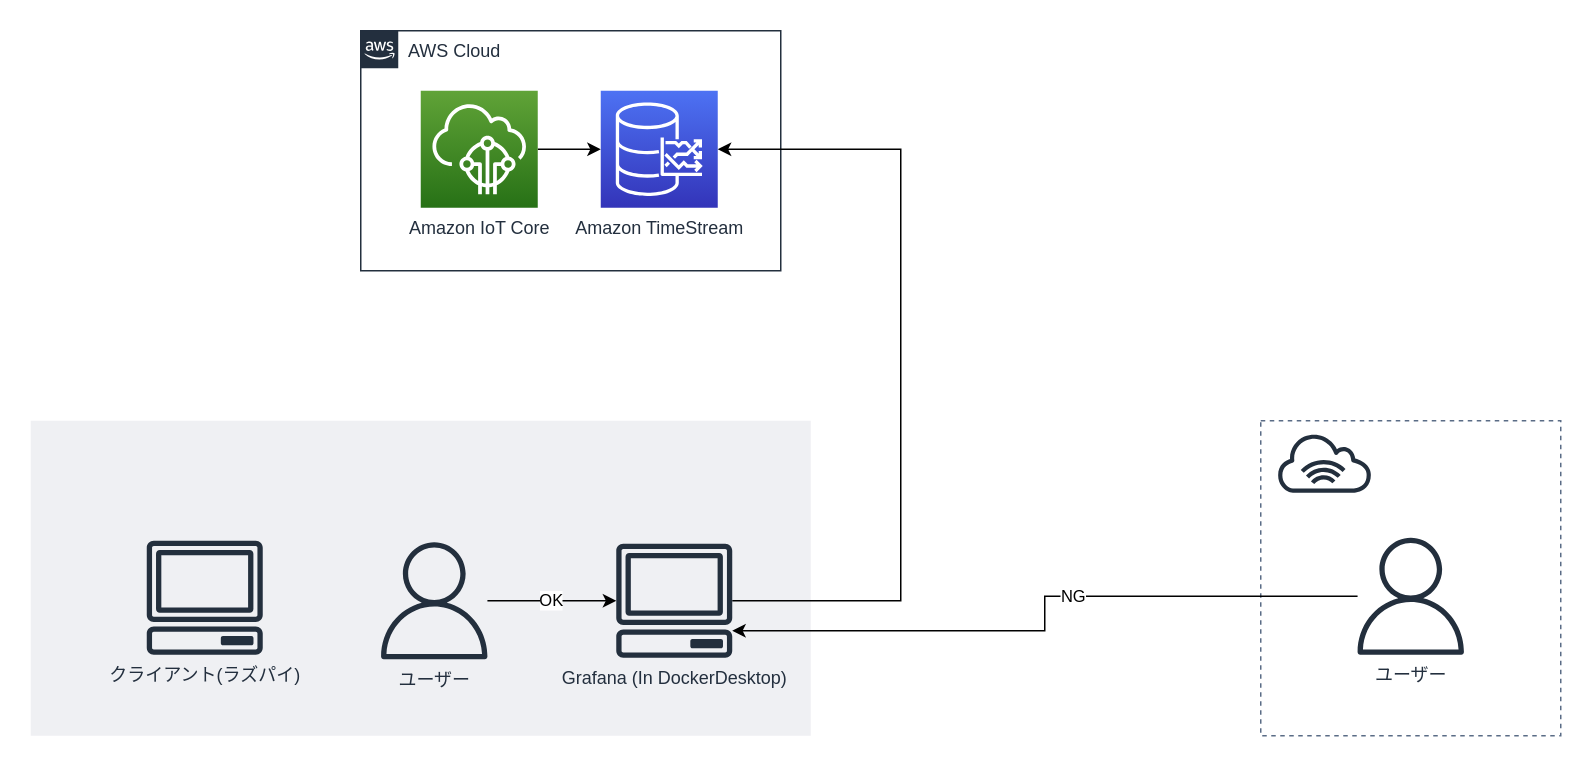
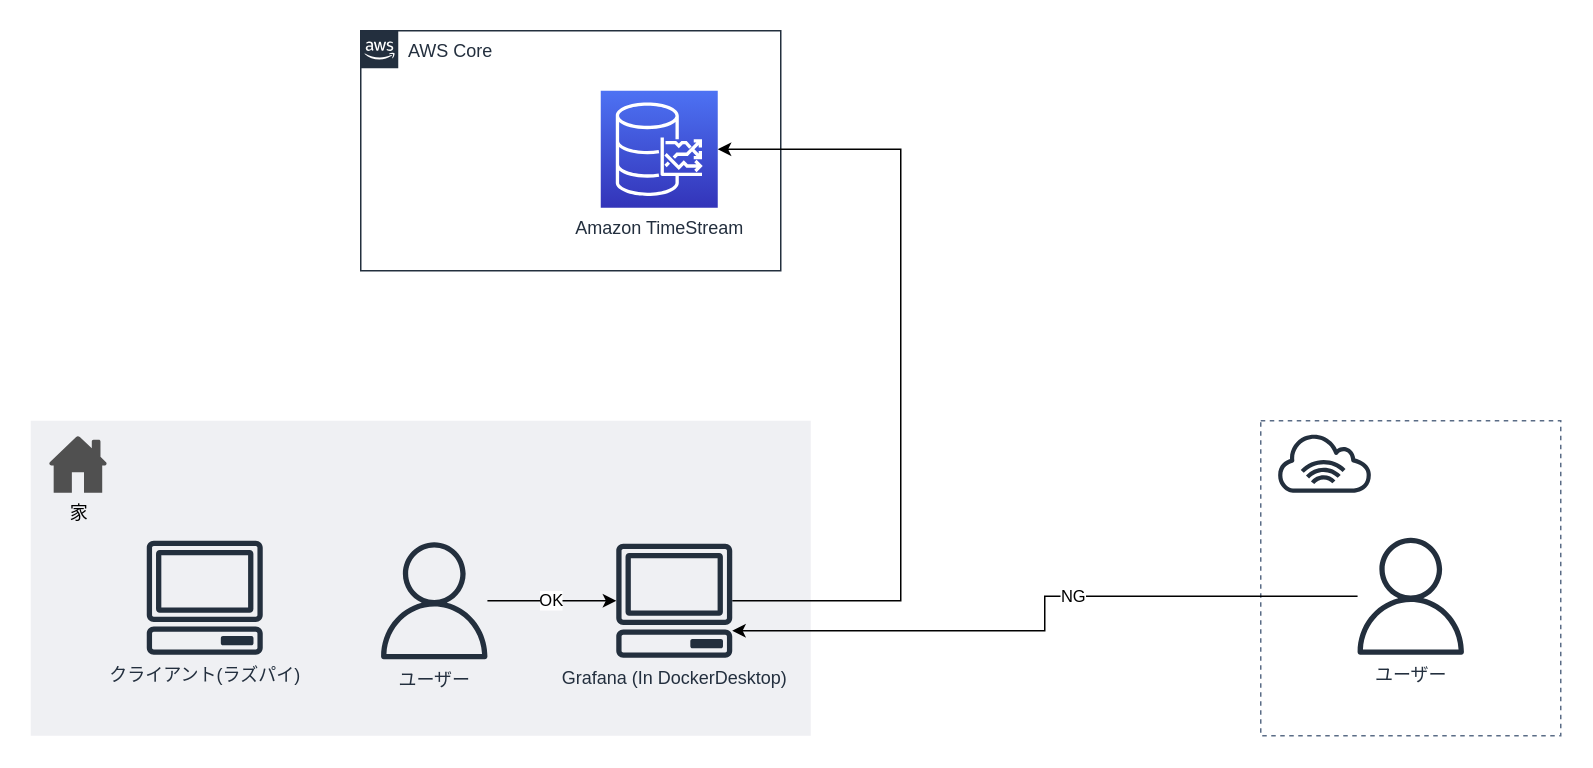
- <mxCell id="4" value="AWS Cloud" style="points=[[0,0],[0.25,0],[0.5,0],[0.75,0],[1,0],[1,0.25],[1,0.5],[1,0.75],[1,1],[0.75,1],[0.5,1],[0.25,1],[0,1],[0,0.75],[0,0.5],[0,0.25]];outlineConnect=0;gradientColor=none;html=1;whiteSpace=wrap;fontSize=12;fontStyle=0;container=1;pointerEvents=0;collapsible=0;recursiveResize=0;shape=mxgraph.aws4.group;grIcon=mxgraph.aws4.group_aws_cloud_alt;strokeColor=#232F3E;fillColor=none;verticalAlign=top;align=left;spacingLeft=30;fontColor=#232F3E;dashed=0;" parent="1" vertex="1"><mxGeometry x="240" y="20" width="280" height="160" as="geometry" /></mxCell>
+ <mxCell id="4" value="AWS Core" style="points=[[0,0],[0.25,0],[0.5,0],[0.75,0],[1,0],[1,0.25],[1,0.5],[1,0.75],[1,1],[0.75,1],[0.5,1],[0.25,1],[0,1],[0,0.75],[0,0.5],[0,0.25]];outlineConnect=0;gradientColor=none;html=1;whiteSpace=wrap;fontSize=12;fontStyle=0;container=1;pointerEvents=0;collapsible=0;recursiveResize=0;shape=mxgraph.aws4.group;grIcon=mxgraph.aws4.group_aws_cloud_alt;strokeColor=#232F3E;fillColor=none;verticalAlign=top;align=left;spacingLeft=30;fontColor=#232F3E;dashed=0;" parent="1" vertex="1"><mxGeometry x="240" y="20" width="280" height="160" as="geometry" /></mxCell>
- <mxCell id="7" value="Amazon IoT Core" style="sketch=0;points=[[0,0,0],[0.25,0,0],[0.5,0,0],[0.75,0,0],[1,0,0],[0,1,0],[0.25,1,0],[0.5,1,0],[0.75,1,0],[1,1,0],[0,0.25,0],[0,0.5,0],[0,0.75,0],[1,0.25,0],[1,0.5,0],[1,0.75,0]];outlineConnect=0;fontColor=#232F3E;gradientColor=#60A337;gradientDirection=north;fillColor=#277116;strokeColor=#ffffff;dashed=0;verticalLabelPosition=bottom;verticalAlign=top;align=center;html=1;fontSize=12;fontStyle=0;aspect=fixed;shape=mxgraph.aws4.resourceIcon;resIcon=mxgraph.aws4.iot_core;" parent="1" vertex="1"><mxGeometry x="280" y="60" width="78" height="78" as="geometry" /></mxCell>
- <mxCell id="6" style="edgeStyle=orthogonalEdgeStyle;rounded=0;orthogonalLoop=1;jettySize=auto;html=1;entryX=0;entryY=0.5;entryDx=0;entryDy=0;entryPerimeter=0;" parent="1" source="7" target="5" edge="1"><mxGeometry relative="1" as="geometry" /></mxCell>
+ <mxCell id="12" value="家" style="sketch=0;pointerEvents=1;shadow=0;dashed=0;html=1;strokeColor=none;fillColor=#505050;labelPosition=center;verticalLabelPosition=bottom;verticalAlign=top;outlineConnect=0;align=center;shape=mxgraph.office.concepts.home;labelBorderColor=none;" parent="1" vertex="1"><mxGeometry x="32" y="290" width="39" height="38" as="geometry" /></mxCell>
